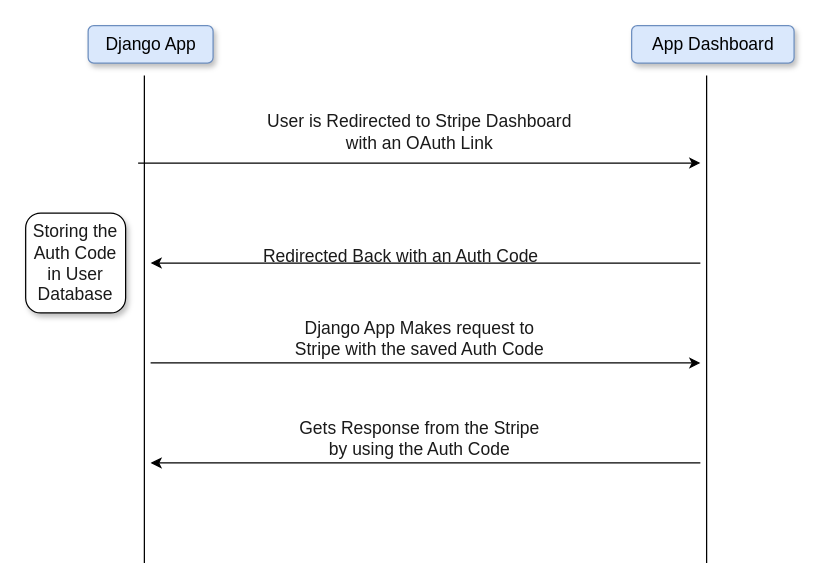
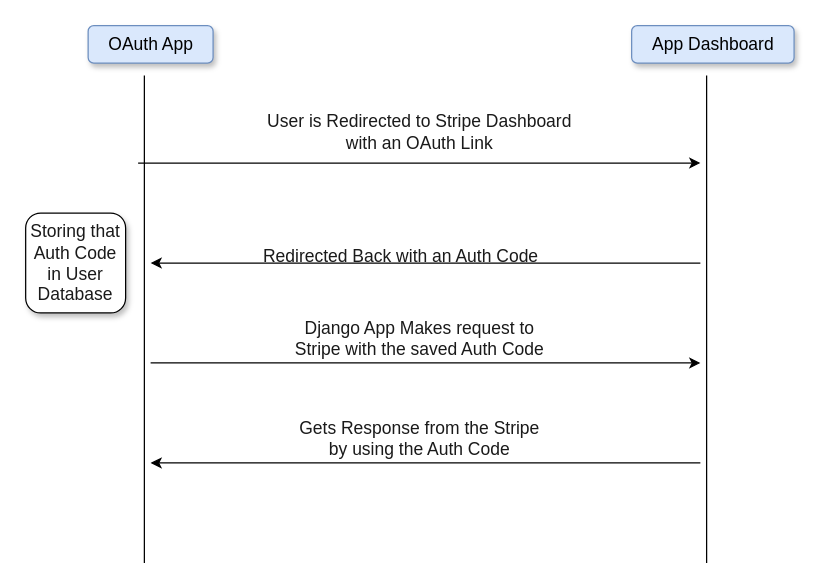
- <mxCell id="4" value="Django App" style="text;html=1;align=center;verticalAlign=middle;resizable=0;points=[];autosize=1;strokeColor=#6c8ebf;fillColor=#dae8fc;rounded=1;glass=0;shadow=1;fontColor=#000000;fontSize=14;" vertex="1" parent="2"><mxGeometry width="100" height="30" as="geometry" /></mxCell>
+ <mxCell id="4" value="OAuth App" style="text;html=1;align=center;verticalAlign=middle;resizable=0;points=[];autosize=1;strokeColor=#6c8ebf;fillColor=#dae8fc;rounded=1;glass=0;shadow=1;fontColor=#000000;fontSize=14;" vertex="1" parent="2"><mxGeometry width="100" height="30" as="geometry" /></mxCell>
- <mxCell id="13" value="Storing the Auth Code in User Database" style="whiteSpace=wrap;html=1;aspect=fixed;rounded=1;shadow=1;glass=0;fontSize=14;fontColor=#1A1A1A;" vertex="1" parent="1"><mxGeometry x="20" y="170" width="80" height="80" as="geometry" /></mxCell>
+ <mxCell id="13" value="Storing that Auth Code in User Database" style="whiteSpace=wrap;html=1;aspect=fixed;rounded=1;shadow=1;glass=0;fontSize=14;fontColor=#1A1A1A;" vertex="1" parent="1"><mxGeometry x="20" y="170" width="80" height="80" as="geometry" /></mxCell>
